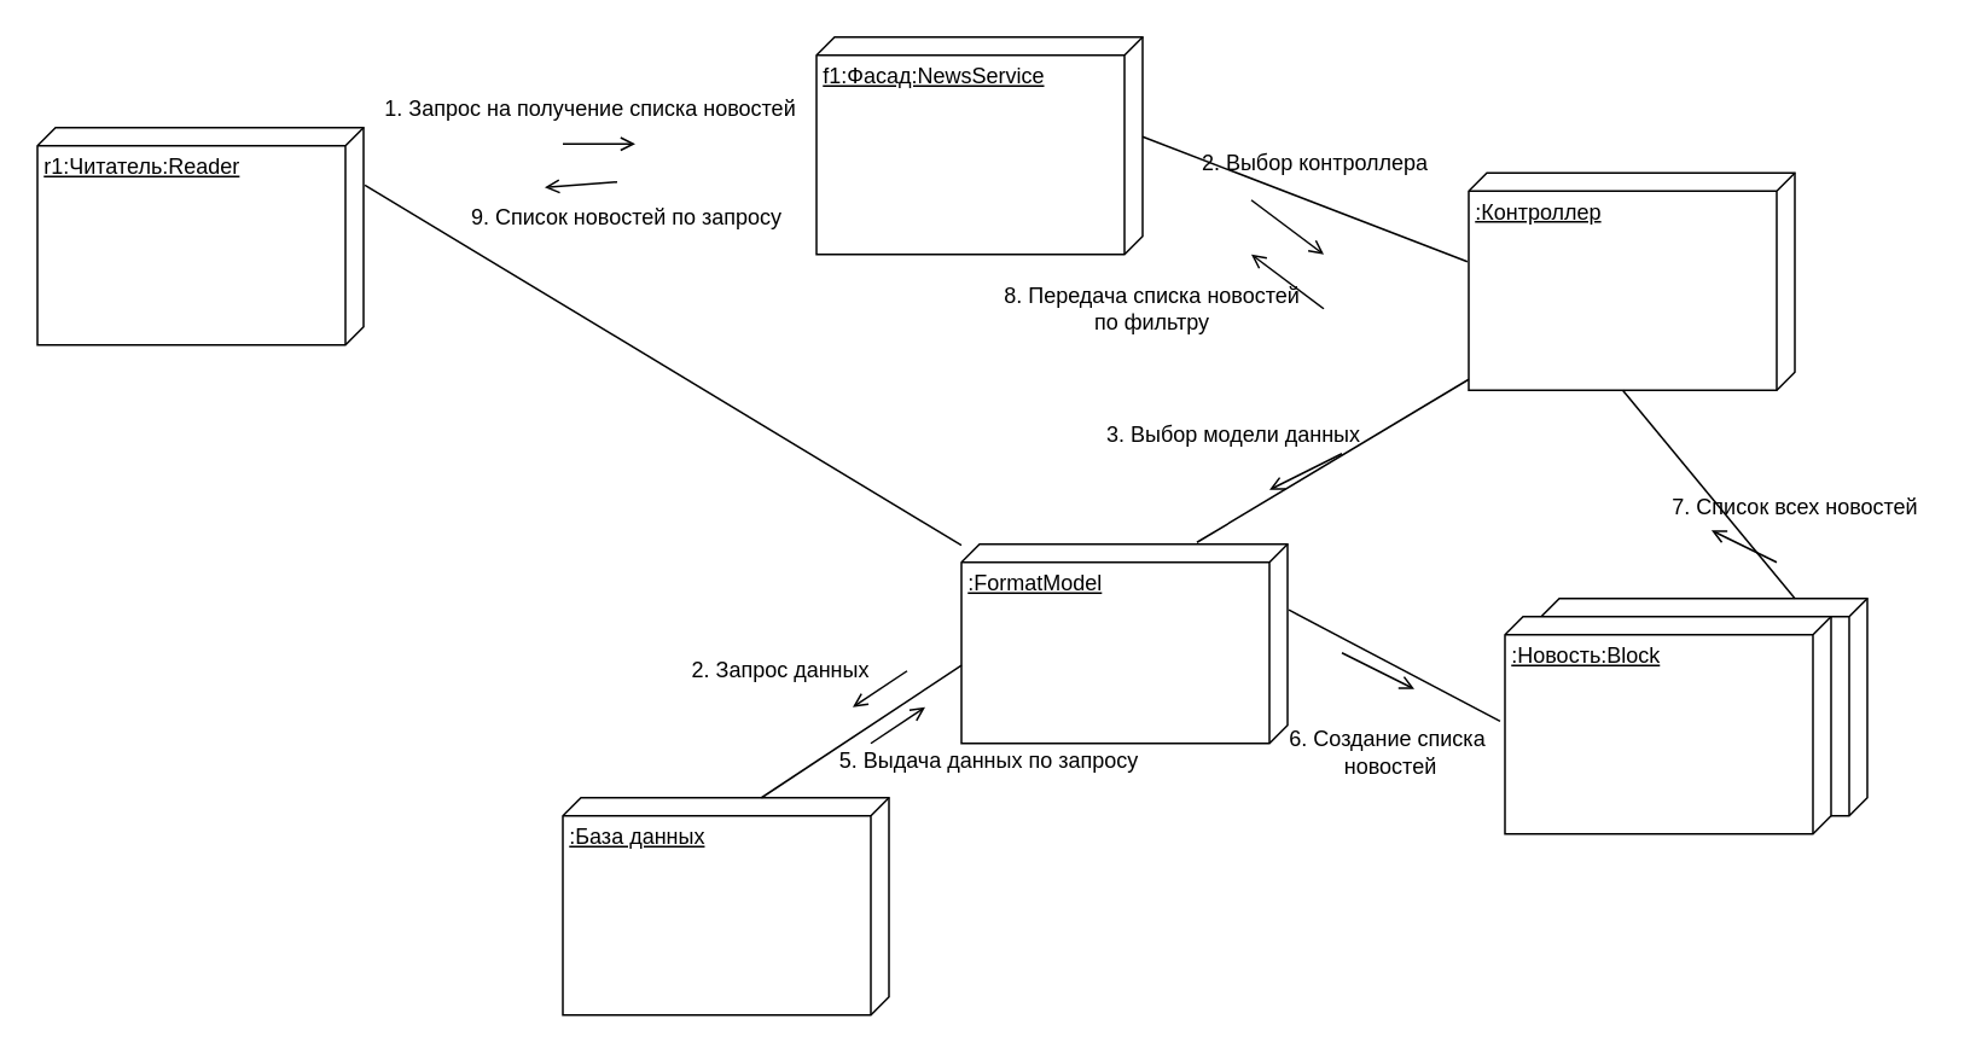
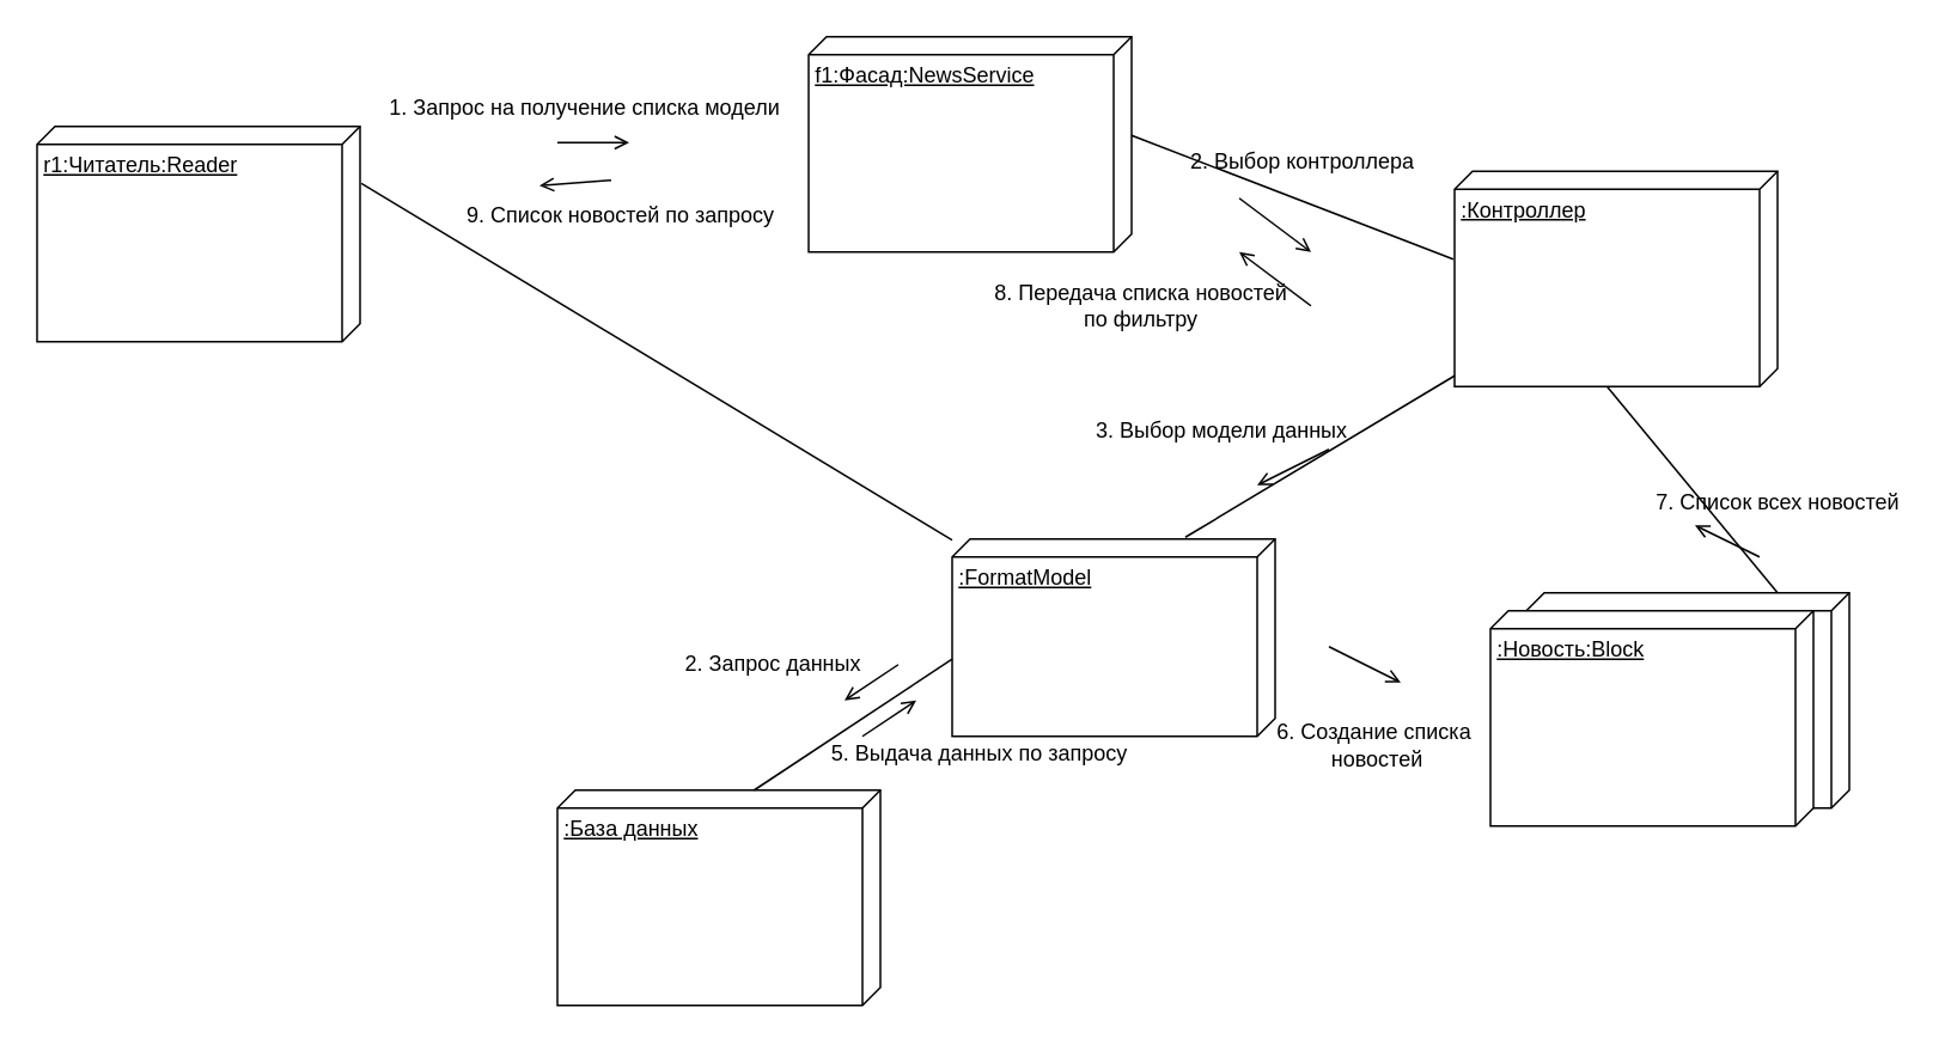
- <mxCell id="5" value="1. Запрос на получение списка новостей" style="text;html=1;align=center;verticalAlign=middle;resizable=0;points=[];autosize=1;strokeColor=none;fillColor=none;" parent="1" vertex="1"><mxGeometry x="205" y="50" width="240" height="20" as="geometry" /></mxCell>
+ <mxCell id="5" value="1. Запрос на получение списка модели" style="text;html=1;align=center;verticalAlign=middle;resizable=0;points=[];autosize=1;strokeColor=none;fillColor=none;" parent="1" vertex="1"><mxGeometry x="205" y="50" width="240" height="20" as="geometry" /></mxCell>
- <mxCell id="29" value="" style="endArrow=none;html=1;rounded=0;exitX=0.481;exitY=1.015;exitDx=0;exitDy=0;exitPerimeter=0;entryX=0.33;entryY=-0.004;entryDx=0;entryDy=0;entryPerimeter=0;" edge="1" parent="1" source="21" target="9"><mxGeometry width="50" height="50" relative="1" as="geometry"><mxPoint x="830" y="403.96" as="sourcePoint" /><mxPoint x="710" y="330" as="targetPoint" /></mxGeometry></mxCell>
